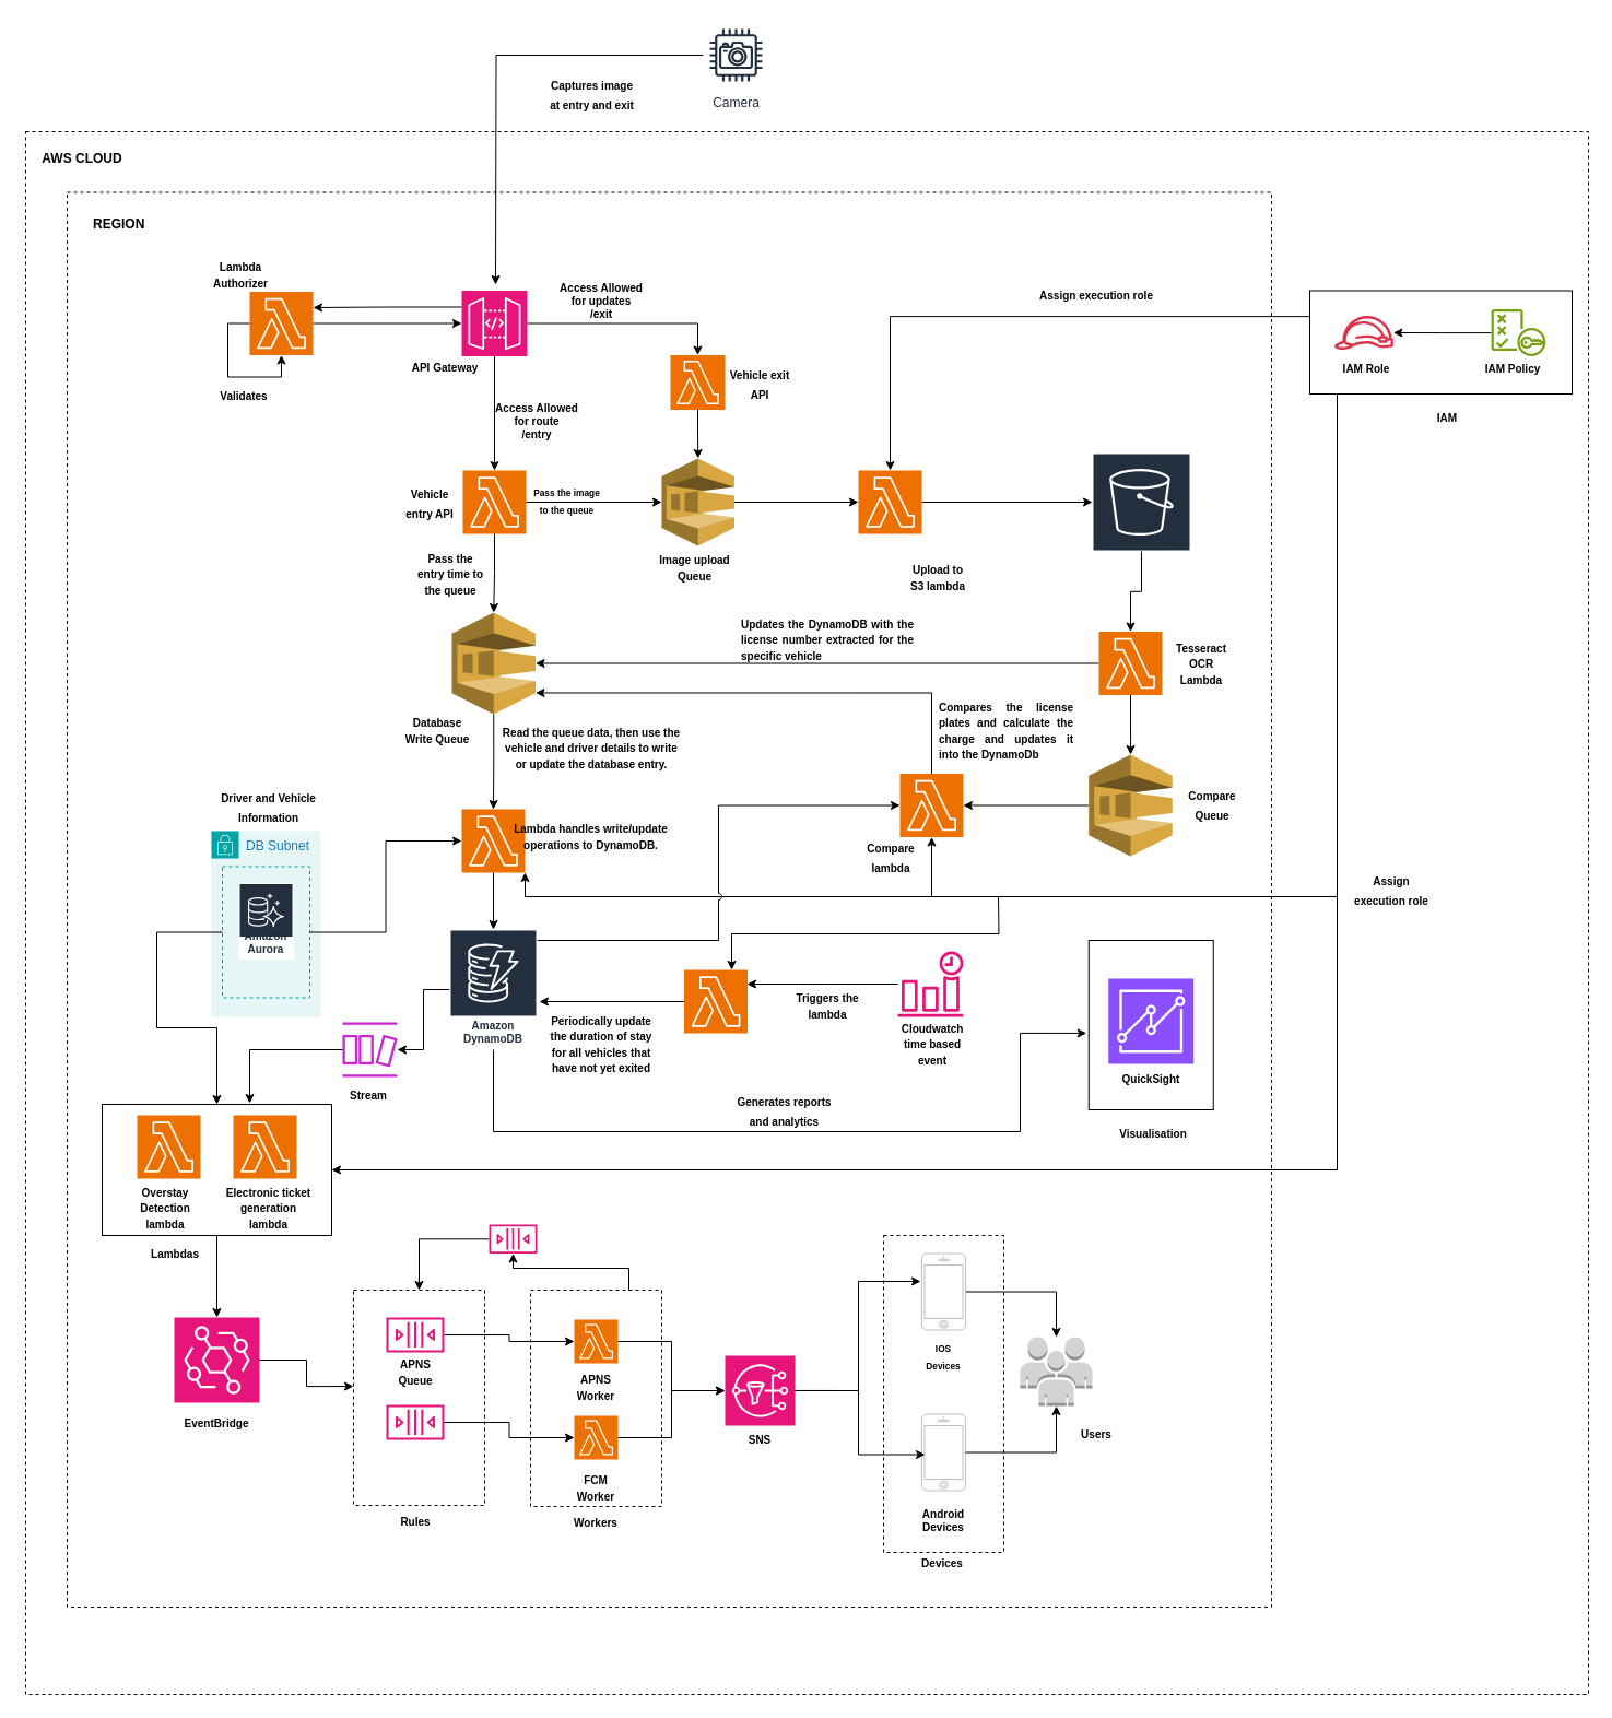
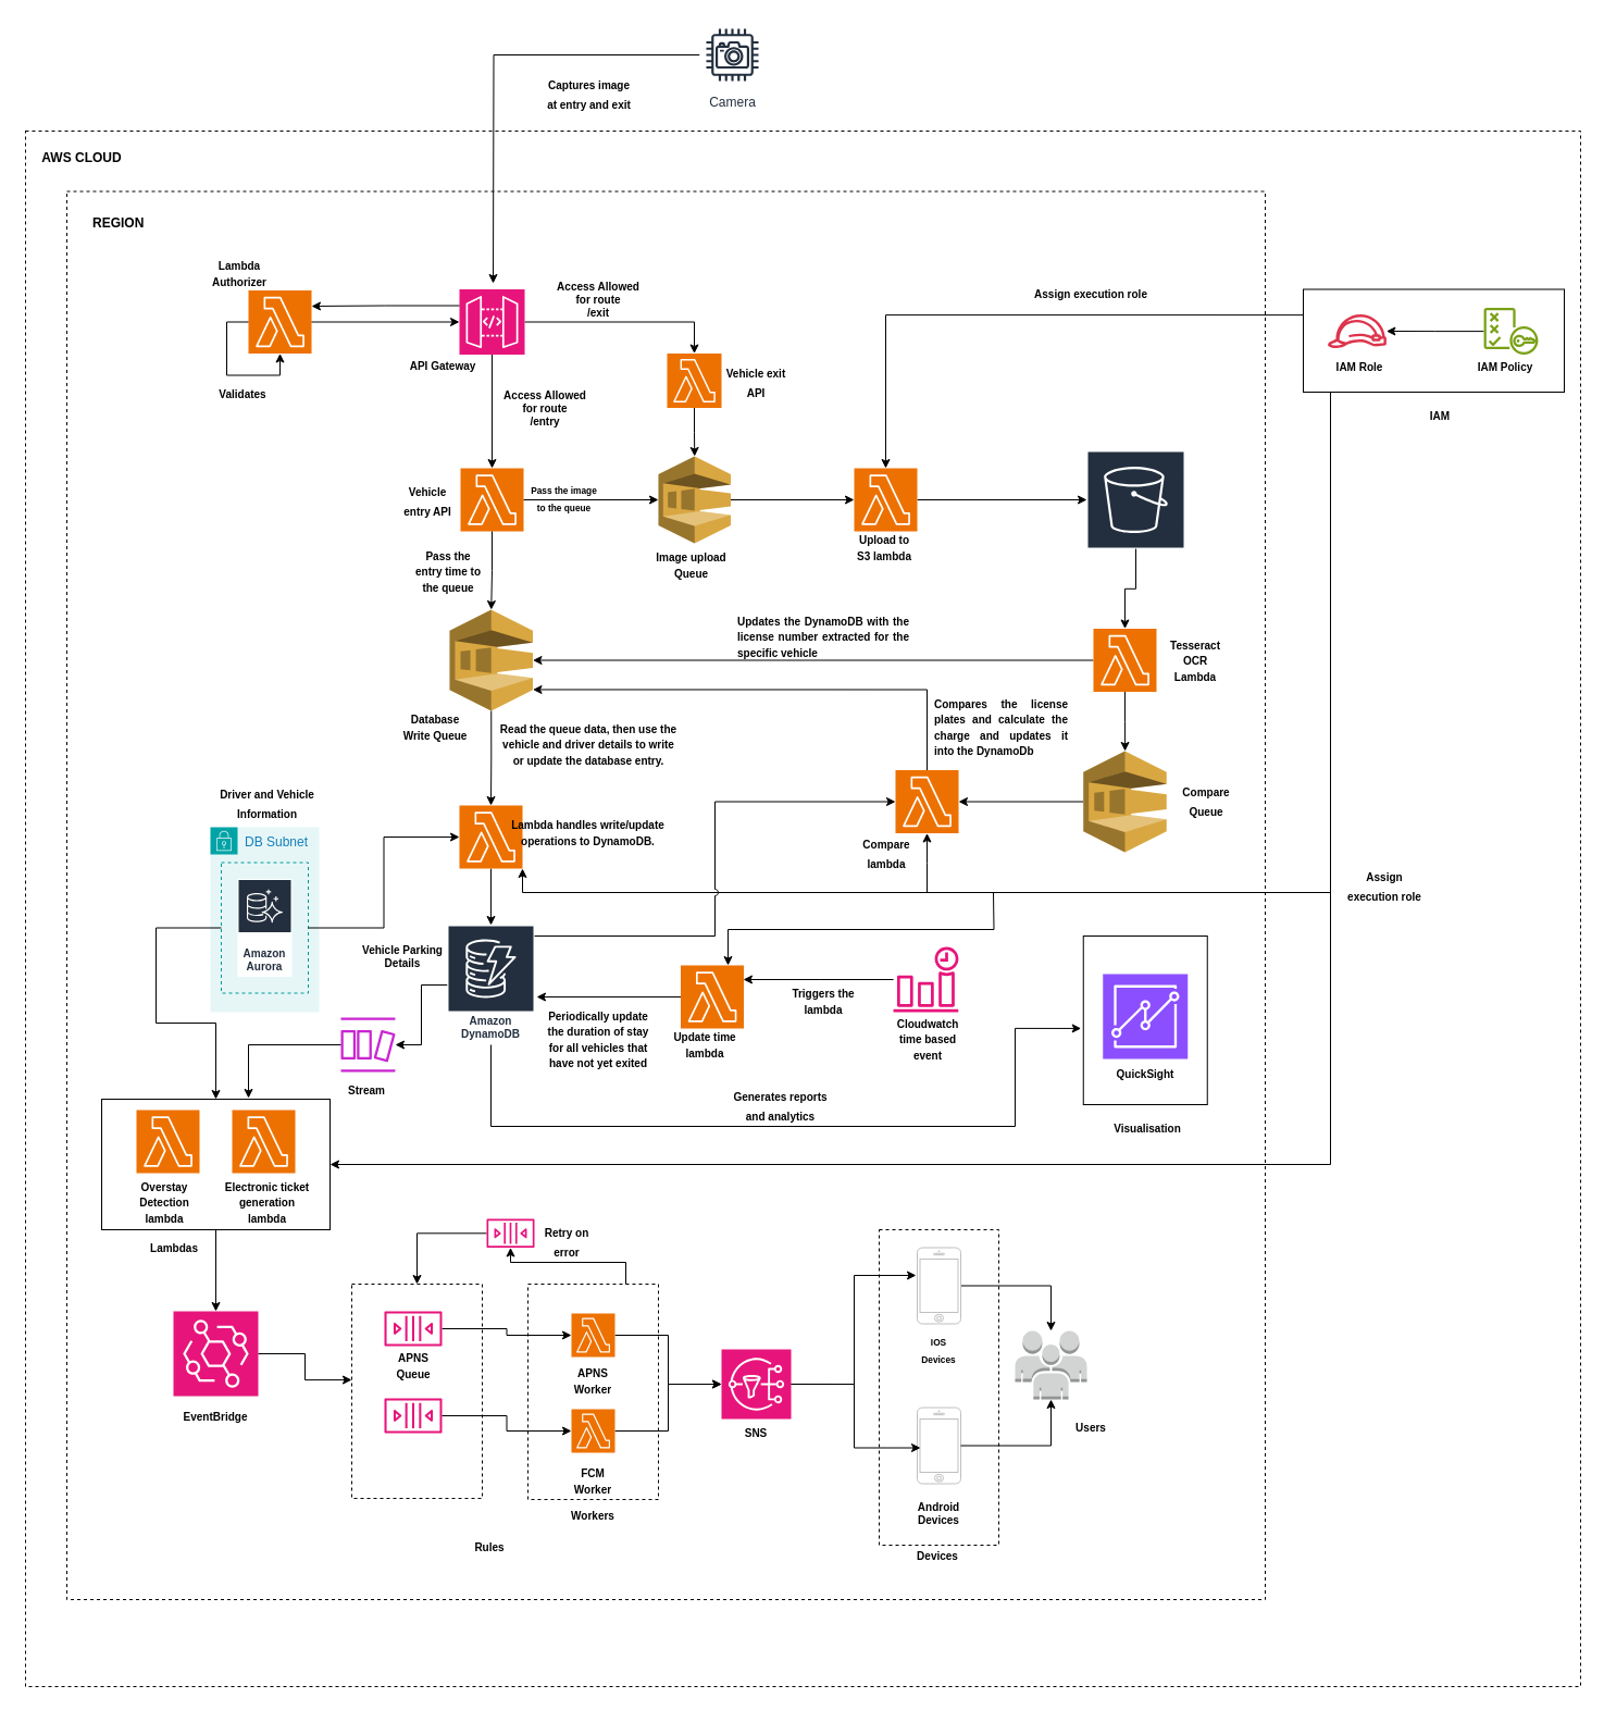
- <mxCell id="89" value="&lt;div style=&quot;font-size: 10px;&quot;&gt;&lt;font style=&quot;font-size: 10px;&quot;&gt;&lt;b&gt;&lt;font style=&quot;font-size: 10px;&quot;&gt;Access Allowed&lt;/font&gt;&lt;/b&gt;&lt;/font&gt;&lt;/div&gt;&lt;div style=&quot;font-size: 10px;&quot;&gt;&lt;font style=&quot;font-size: 10px;&quot;&gt;&lt;b&gt;&lt;font style=&quot;font-size: 10px;&quot;&gt;for updates &lt;br&gt;/exit&lt;br&gt;&lt;/font&gt;&lt;/b&gt;&lt;/font&gt;&lt;/div&gt;" style="text;html=1;align=center;verticalAlign=middle;whiteSpace=wrap;rounded=0;" vertex="1" parent="1"><mxGeometry x="504.5" y="260" width="90" height="30" as="geometry" /></mxCell>
+ <mxCell id="89" value="&lt;div style=&quot;font-size: 10px;&quot;&gt;&lt;font style=&quot;font-size: 10px;&quot;&gt;&lt;b&gt;&lt;font style=&quot;font-size: 10px;&quot;&gt;Access Allowed&lt;/font&gt;&lt;/b&gt;&lt;/font&gt;&lt;/div&gt;&lt;div style=&quot;font-size: 10px;&quot;&gt;&lt;font style=&quot;font-size: 10px;&quot;&gt;&lt;b&gt;&lt;font style=&quot;font-size: 10px;&quot;&gt;for route &lt;br&gt;/exit&lt;br&gt;&lt;/font&gt;&lt;/b&gt;&lt;/font&gt;&lt;/div&gt;" style="text;html=1;align=center;verticalAlign=middle;whiteSpace=wrap;rounded=0;" vertex="1" parent="1"><mxGeometry x="504.5" y="260" width="90" height="30" as="geometry" /></mxCell>
- <mxCell id="10" value="&lt;div style=&quot;font-size: 10px;&quot;&gt;&lt;font style=&quot;font-size: 10px;&quot;&gt;&lt;b&gt;&lt;font style=&quot;font-size: 10px;&quot;&gt;Access Allowed&lt;/font&gt;&lt;/b&gt;&lt;/font&gt;&lt;/div&gt;&lt;div style=&quot;font-size: 10px;&quot;&gt;&lt;font style=&quot;font-size: 10px;&quot;&gt;&lt;b&gt;&lt;font style=&quot;font-size: 10px;&quot;&gt;for route &lt;br&gt;/entry&lt;br&gt;&lt;/font&gt;&lt;/b&gt;&lt;/font&gt;&lt;/div&gt;" style="text;html=1;align=center;verticalAlign=middle;whiteSpace=wrap;rounded=0;" parent="1" vertex="1"><mxGeometry x="445.5" y="370" width="90" height="30" as="geometry" /></mxCell>
+ <mxCell id="10" value="&lt;div style=&quot;font-size: 10px;&quot;&gt;&lt;font style=&quot;font-size: 10px;&quot;&gt;&lt;b&gt;&lt;font style=&quot;font-size: 10px;&quot;&gt;Access Allowed&lt;/font&gt;&lt;/b&gt;&lt;/font&gt;&lt;/div&gt;&lt;div style=&quot;font-size: 10px;&quot;&gt;&lt;font style=&quot;font-size: 10px;&quot;&gt;&lt;b&gt;&lt;font style=&quot;font-size: 10px;&quot;&gt;for route &lt;br&gt;/entry&lt;br&gt;&lt;/font&gt;&lt;/b&gt;&lt;/font&gt;&lt;/div&gt;" style="text;html=1;align=center;verticalAlign=middle;whiteSpace=wrap;rounded=0;" parent="1" vertex="1"><mxGeometry x="455.5" y="360" width="90" height="30" as="geometry" /></mxCell>
- <mxCell id="15" value="&lt;b&gt;&lt;font style=&quot;font-size: 10px;&quot;&gt;Upload to S3 lambda&lt;/font&gt;&lt;/b&gt;" style="text;html=1;align=center;verticalAlign=middle;whiteSpace=wrap;rounded=0;" parent="1" vertex="1"><mxGeometry x="828" y="513" width="60" height="30" as="geometry" /></mxCell>
+ <mxCell id="15" value="&lt;b&gt;&lt;font style=&quot;font-size: 10px;&quot;&gt;Upload to S3 lambda&lt;/font&gt;&lt;/b&gt;" style="text;html=1;align=center;verticalAlign=middle;whiteSpace=wrap;rounded=0;" parent="1" vertex="1"><mxGeometry x="783" y="488" width="60" height="30" as="geometry" /></mxCell>
- <mxCell id="4" value="Amazon&lt;br&gt;&lt;div&gt;Aurora&lt;/div&gt;" style="sketch=0;outlineConnect=0;fontColor=#232F3E;gradientColor=none;strokeColor=#ffffff;fillColor=#232F3E;dashed=0;verticalLabelPosition=middle;verticalAlign=bottom;align=center;html=1;whiteSpace=wrap;fontSize=10;fontStyle=1;spacing=3;shape=mxgraph.aws4.productIcon;prIcon=mxgraph.aws4.aurora;" parent="3" vertex="1"><mxGeometry x="25" y="47.5" width="50" height="70" as="geometry" /></mxCell>
+ <mxCell id="4" value="Amazon&lt;br&gt;&lt;div&gt;Aurora&lt;/div&gt;" style="sketch=0;outlineConnect=0;fontColor=#232F3E;gradientColor=none;strokeColor=#ffffff;fillColor=#232F3E;dashed=0;verticalLabelPosition=middle;verticalAlign=bottom;align=center;html=1;whiteSpace=wrap;fontSize=10;fontStyle=1;spacing=3;shape=mxgraph.aws4.productIcon;prIcon=mxgraph.aws4.aurora;" parent="3" vertex="1"><mxGeometry x="25" y="47.5" width="50" height="90" as="geometry" /></mxCell>
+ <mxCell id="44" value="&lt;div style=&quot;font-size: 10px;&quot;&gt;&lt;b&gt;&lt;font style=&quot;font-size: 10px;&quot;&gt;Vehicle Parking Details&lt;/font&gt;&lt;/b&gt;&lt;/div&gt;&lt;div style=&quot;font-size: 10px;&quot;&gt;&lt;b&gt;&lt;font style=&quot;font-size: 10px;&quot;&gt;&lt;br&gt;&lt;/font&gt;&lt;/b&gt;&lt;/div&gt;" style="text;html=1;align=center;verticalAlign=middle;whiteSpace=wrap;rounded=0;" vertex="1" parent="1"><mxGeometry x="329.5" y="870" width="80" height="30" as="geometry" /></mxCell>
+ <mxCell id="41" value="&lt;font style=&quot;font-size: 10px;&quot;&gt;&lt;b&gt;Update time &lt;br&gt;&lt;/b&gt;&lt;/font&gt;&lt;div&gt;&lt;font style=&quot;font-size: 10px;&quot;&gt;&lt;b&gt;lambda &lt;/b&gt;&lt;/font&gt;&lt;/div&gt;" style="text;html=1;align=center;verticalAlign=middle;whiteSpace=wrap;rounded=0;" vertex="1" parent="1"><mxGeometry x="610.25" y="945" width="75.5" height="30" as="geometry" /></mxCell>
+ <mxCell id="66" value="&lt;b&gt;&lt;sup&gt;Retry on error&lt;br&gt;&lt;/sup&gt;&lt;/b&gt;" style="text;html=1;align=center;verticalAlign=middle;whiteSpace=wrap;rounded=0;" vertex="1" parent="1"><mxGeometry x="491" y="1130" width="60" height="30" as="geometry" /></mxCell>
- <mxCell id="53" value="&lt;b style=&quot;font-size: 10px;&quot;&gt;Rules&lt;/b&gt;" style="text;html=1;align=center;verticalAlign=middle;whiteSpace=wrap;rounded=0;" vertex="1" parent="1"><mxGeometry x="349.5" y="1377" width="60" height="30" as="geometry" /></mxCell>
+ <mxCell id="53" value="&lt;b style=&quot;font-size: 10px;&quot;&gt;Rules&lt;/b&gt;" style="text;html=1;align=center;verticalAlign=middle;whiteSpace=wrap;rounded=0;" vertex="1" parent="1"><mxGeometry x="419.5" y="1407" width="60" height="30" as="geometry" /></mxCell>
